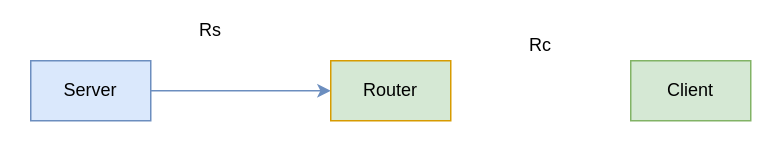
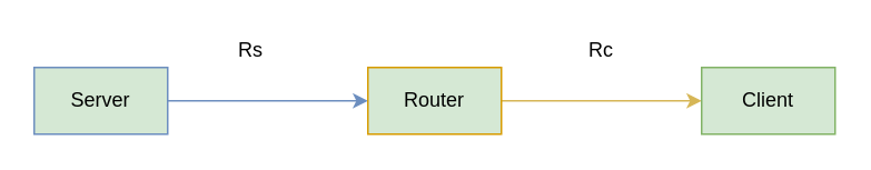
- <mxCell id="7" value="Rs" style="text;html=1;strokeColor=none;fillColor=none;align=center;verticalAlign=middle;whiteSpace=wrap;rounded=0;" vertex="1" parent="1"><mxGeometry x="120" y="10" width="40" height="20" as="geometry" /></mxCell>
+ <mxCell id="7" value="Rs" style="text;html=1;strokeColor=none;fillColor=none;align=center;verticalAlign=middle;whiteSpace=wrap;rounded=0;" vertex="1" parent="1"><mxGeometry x="130" y="20" width="40" height="20" as="geometry" /></mxCell>
- <mxCell id="3" value="Server" style="rounded=0;whiteSpace=wrap;html=1;fillColor=#dae8fc;strokeColor=#6c8ebf;" vertex="1" parent="1"><mxGeometry x="20" y="40" width="80" height="40" as="geometry" /></mxCell>
+ <mxCell id="3" value="Server" style="rounded=0;whiteSpace=wrap;html=1;fillColor=#d5e8d4;strokeColor=#6c8ebf;" vertex="1" parent="1"><mxGeometry x="20" y="40" width="80" height="40" as="geometry" /></mxCell>
+ <mxCell id="4" style="edgeStyle=orthogonalEdgeStyle;rounded=0;orthogonalLoop=1;jettySize=auto;html=1;entryX=0;entryY=0.5;entryDx=0;entryDy=0;fillColor=#fff2cc;strokeColor=#d6b656;" edge="1" parent="1" source="5" target="6"><mxGeometry relative="1" as="geometry" /></mxCell>
